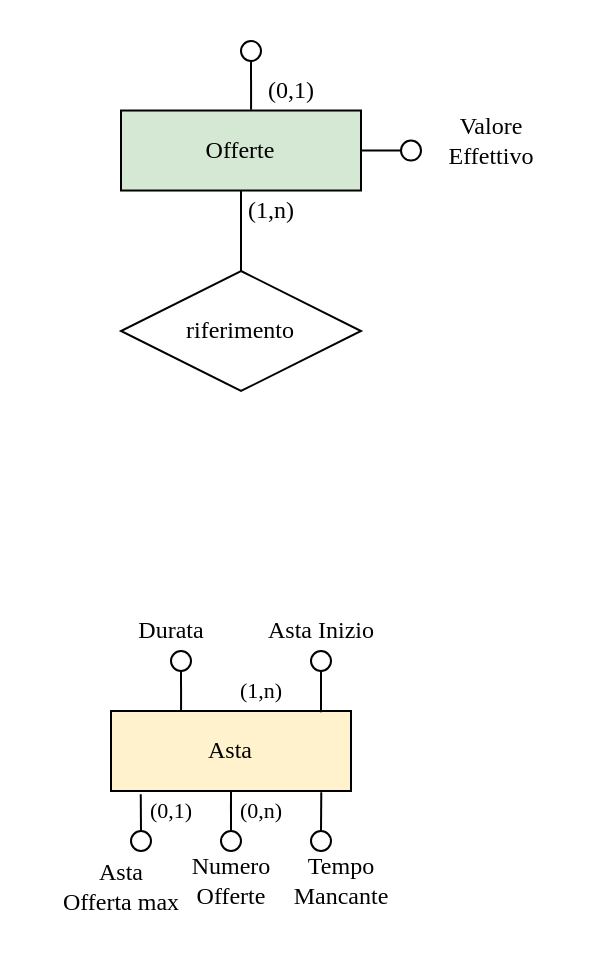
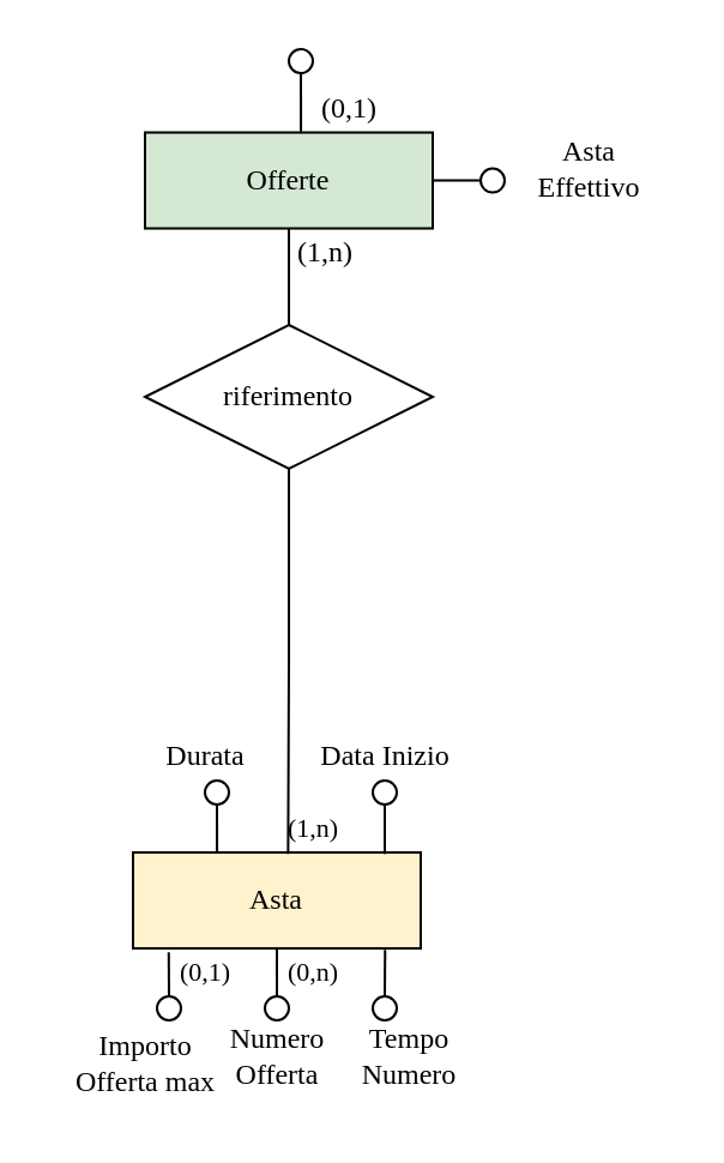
- <mxCell id="33" value="&lt;font&gt;Valore&lt;br&gt;Effettivo&lt;/font&gt;" style="text;html=1;align=center;verticalAlign=middle;resizable=0;points=[];autosize=1;strokeColor=none;fillColor=none;fontFamily=Times New Roman;fontSize=12;fontColor=default;labelBackgroundColor=default;" vertex="1" parent="1"><mxGeometry x="210" y="49.76" width="70" height="40" as="geometry" /></mxCell>
+ <mxCell id="33" value="&lt;font&gt;Asta&lt;br&gt;Effettivo&lt;/font&gt;" style="text;html=1;align=center;verticalAlign=middle;resizable=0;points=[];autosize=1;strokeColor=none;fillColor=none;fontFamily=Times New Roman;fontSize=12;fontColor=default;labelBackgroundColor=default;" vertex="1" parent="1"><mxGeometry x="210" y="49.76" width="70" height="40" as="geometry" /></mxCell>
+ <mxCell id="31" style="edgeStyle=orthogonalEdgeStyle;rounded=0;orthogonalLoop=1;jettySize=auto;html=1;exitX=0.5;exitY=1;exitDx=0;exitDy=0;entryX=0.539;entryY=0.015;entryDx=0;entryDy=0;entryPerimeter=0;endArrow=none;startFill=0;" edge="1" parent="1" source="27" target="4"><mxGeometry relative="1" as="geometry" /></mxCell>
- <mxCell id="17" value="&lt;font&gt;Asta Inizio&lt;/font&gt;" style="text;html=1;align=center;verticalAlign=middle;resizable=0;points=[];autosize=1;strokeColor=none;fillColor=none;fontFamily=Times New Roman;fontSize=12;fontColor=default;labelBackgroundColor=default;" vertex="1" parent="1"><mxGeometry x="120" y="300" width="80" height="30" as="geometry" /></mxCell>
+ <mxCell id="17" value="&lt;font&gt;Data Inizio&lt;/font&gt;" style="text;html=1;align=center;verticalAlign=middle;resizable=0;points=[];autosize=1;strokeColor=none;fillColor=none;fontFamily=Times New Roman;fontSize=12;fontColor=default;labelBackgroundColor=default;" vertex="1" parent="1"><mxGeometry x="120" y="300" width="80" height="30" as="geometry" /></mxCell>
- <mxCell id="10" value="&lt;font&gt;Numero&lt;br&gt;Offerte&lt;/font&gt;" style="text;html=1;align=center;verticalAlign=middle;resizable=0;points=[];autosize=1;strokeColor=none;fillColor=none;fontFamily=Times New Roman;fontSize=12;fontColor=default;labelBackgroundColor=default;" vertex="1" parent="1"><mxGeometry x="85" y="420" width="60" height="40" as="geometry" /></mxCell>
+ <mxCell id="10" value="&lt;font&gt;Numero&lt;br&gt;Offerta&lt;/font&gt;" style="text;html=1;align=center;verticalAlign=middle;resizable=0;points=[];autosize=1;strokeColor=none;fillColor=none;fontFamily=Times New Roman;fontSize=12;fontColor=default;labelBackgroundColor=default;" vertex="1" parent="1"><mxGeometry x="85" y="420" width="60" height="40" as="geometry" /></mxCell>
- <mxCell id="11" value="&lt;font&gt;Tempo&lt;/font&gt;&lt;div&gt;&lt;font&gt;Mancante&lt;/font&gt;&lt;/div&gt;" style="text;html=1;align=center;verticalAlign=middle;resizable=0;points=[];autosize=1;strokeColor=none;fillColor=none;fontFamily=Times New Roman;fontSize=12;fontColor=default;labelBackgroundColor=default;" vertex="1" parent="1"><mxGeometry x="135" y="420" width="70" height="40" as="geometry" /></mxCell>
+ <mxCell id="11" value="&lt;font&gt;Tempo&lt;/font&gt;&lt;div&gt;&lt;font&gt;Numero&lt;/font&gt;&lt;/div&gt;" style="text;html=1;align=center;verticalAlign=middle;resizable=0;points=[];autosize=1;strokeColor=none;fillColor=none;fontFamily=Times New Roman;fontSize=12;fontColor=default;labelBackgroundColor=default;" vertex="1" parent="1"><mxGeometry x="135" y="420" width="70" height="40" as="geometry" /></mxCell>
- <mxCell id="5" value="&lt;font&gt;Asta&lt;/font&gt;&lt;div&gt;&lt;font&gt;Offerta max&lt;/font&gt;&lt;/div&gt;" style="text;html=1;align=center;verticalAlign=middle;resizable=0;points=[];autosize=1;strokeColor=none;fillColor=none;fontFamily=Times New Roman;fontSize=12;fontColor=default;labelBackgroundColor=default;" vertex="1" parent="1"><mxGeometry x="20" y="423" width="80" height="40" as="geometry" /></mxCell>
+ <mxCell id="5" value="&lt;font&gt;Importo&lt;/font&gt;&lt;div&gt;&lt;font&gt;Offerta max&lt;/font&gt;&lt;/div&gt;" style="text;html=1;align=center;verticalAlign=middle;resizable=0;points=[];autosize=1;strokeColor=none;fillColor=none;fontFamily=Times New Roman;fontSize=12;fontColor=default;labelBackgroundColor=default;" vertex="1" parent="1"><mxGeometry x="20" y="423" width="80" height="40" as="geometry" /></mxCell>
